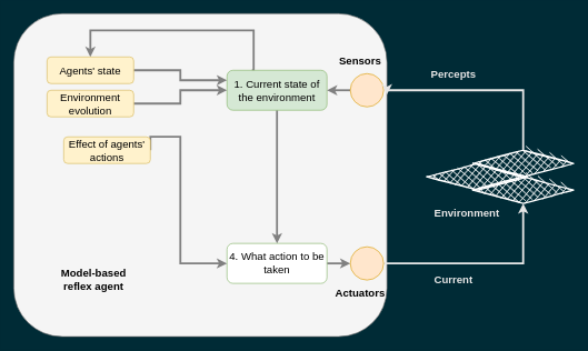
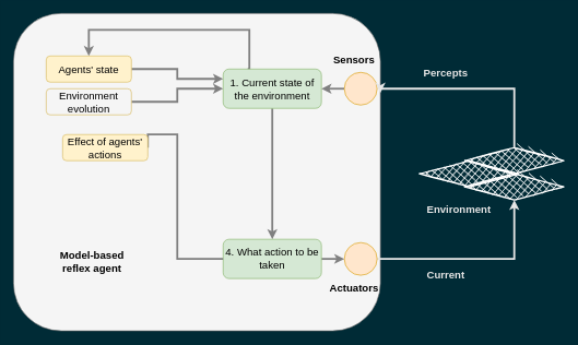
- <mxCell id="11" value="&lt;span style=&quot;font-size: 16px;&quot;&gt;Environment evolution&lt;/span&gt;" style="rounded=1;whiteSpace=wrap;html=1;fillColor=#fff2cc;strokeColor=#d6b656;" parent="1" vertex="1"><mxGeometry x="70" y="135" width="130" height="40" as="geometry" /></mxCell>
+ <mxCell id="11" value="&lt;span style=&quot;font-size: 16px;&quot;&gt;Environment evolution&lt;/span&gt;" style="rounded=1;whiteSpace=wrap;html=1;fillColor=#f5f5f5;strokeColor=#d6b656;" parent="1" vertex="1"><mxGeometry x="70" y="135" width="130" height="40" as="geometry" /></mxCell>
- <mxCell id="12" style="edgeStyle=orthogonalEdgeStyle;rounded=0;orthogonalLoop=1;jettySize=auto;html=1;exitX=1;exitY=0.5;exitDx=0;exitDy=0;strokeColor=#808080;strokeWidth=3;fontSize=16;fontColor=#E6E6E6;entryX=0;entryY=0.5;entryDx=0;entryDy=0;" parent="1" source="13" target="7" edge="1"><mxGeometry relative="1" as="geometry"><Array as="points"><mxPoint x="270" y="205" /><mxPoint x="270" y="395" /></Array><mxPoint x="340" y="222" as="targetPoint" /></mxGeometry></mxCell>
+ <mxCell id="12" style="edgeStyle=orthogonalEdgeStyle;rounded=0;orthogonalLoop=1;jettySize=auto;html=1;exitX=1;exitY=0.5;exitDx=0;exitDy=0;strokeColor=#808080;strokeWidth=3;fontSize=16;fontColor=#E6E6E6;entryX=0;entryY=0.5;entryDx=0;entryDy=0;endArrow=none;" parent="1" source="13" target="7" edge="1"><mxGeometry relative="1" as="geometry"><Array as="points"><mxPoint x="270" y="205" /><mxPoint x="270" y="395" /></Array><mxPoint x="340" y="222" as="targetPoint" /></mxGeometry></mxCell>
- <mxCell id="7" value="&lt;span style=&quot;font-size: 16px;&quot;&gt;4. What action to be taken&lt;/span&gt;" style="rounded=1;whiteSpace=wrap;html=1;fillColor=#ffffff;strokeColor=#82b366;" parent="1" vertex="1"><mxGeometry x="340" y="365" width="150" height="60" as="geometry" /></mxCell>
+ <mxCell id="7" value="&lt;span style=&quot;font-size: 16px;&quot;&gt;4. What action to be taken&lt;/span&gt;" style="rounded=1;whiteSpace=wrap;html=1;fillColor=#d5e8d4;strokeColor=#82b366;" parent="1" vertex="1"><mxGeometry x="340" y="365" width="150" height="60" as="geometry" /></mxCell>
- <mxCell id="28" value="&lt;font size=&quot;1&quot; color=&quot;#000000&quot;&gt;&lt;b style=&quot;font-size: 16px;&quot;&gt;Model-based reflex agent&lt;/b&gt;&lt;/font&gt;" style="text;html=1;strokeColor=none;fillColor=none;align=center;verticalAlign=middle;whiteSpace=wrap;rounded=0;fontSize=16;fontColor=#E6E6E6;" parent="1" vertex="1"><mxGeometry x="80" y="405" width="120" height="30" as="geometry" /></mxCell>
+ <mxCell id="28" value="&lt;font size=&quot;1&quot; color=&quot;#000000&quot;&gt;&lt;b style=&quot;font-size: 16px;&quot;&gt;Model-based reflex agent&lt;/b&gt;&lt;/font&gt;" style="text;html=1;strokeColor=none;fillColor=none;align=center;verticalAlign=middle;whiteSpace=wrap;rounded=0;fontSize=16;fontColor=#E6E6E6;" parent="1" vertex="1"><mxGeometry x="80" y="385" width="120" height="30" as="geometry" /></mxCell>
